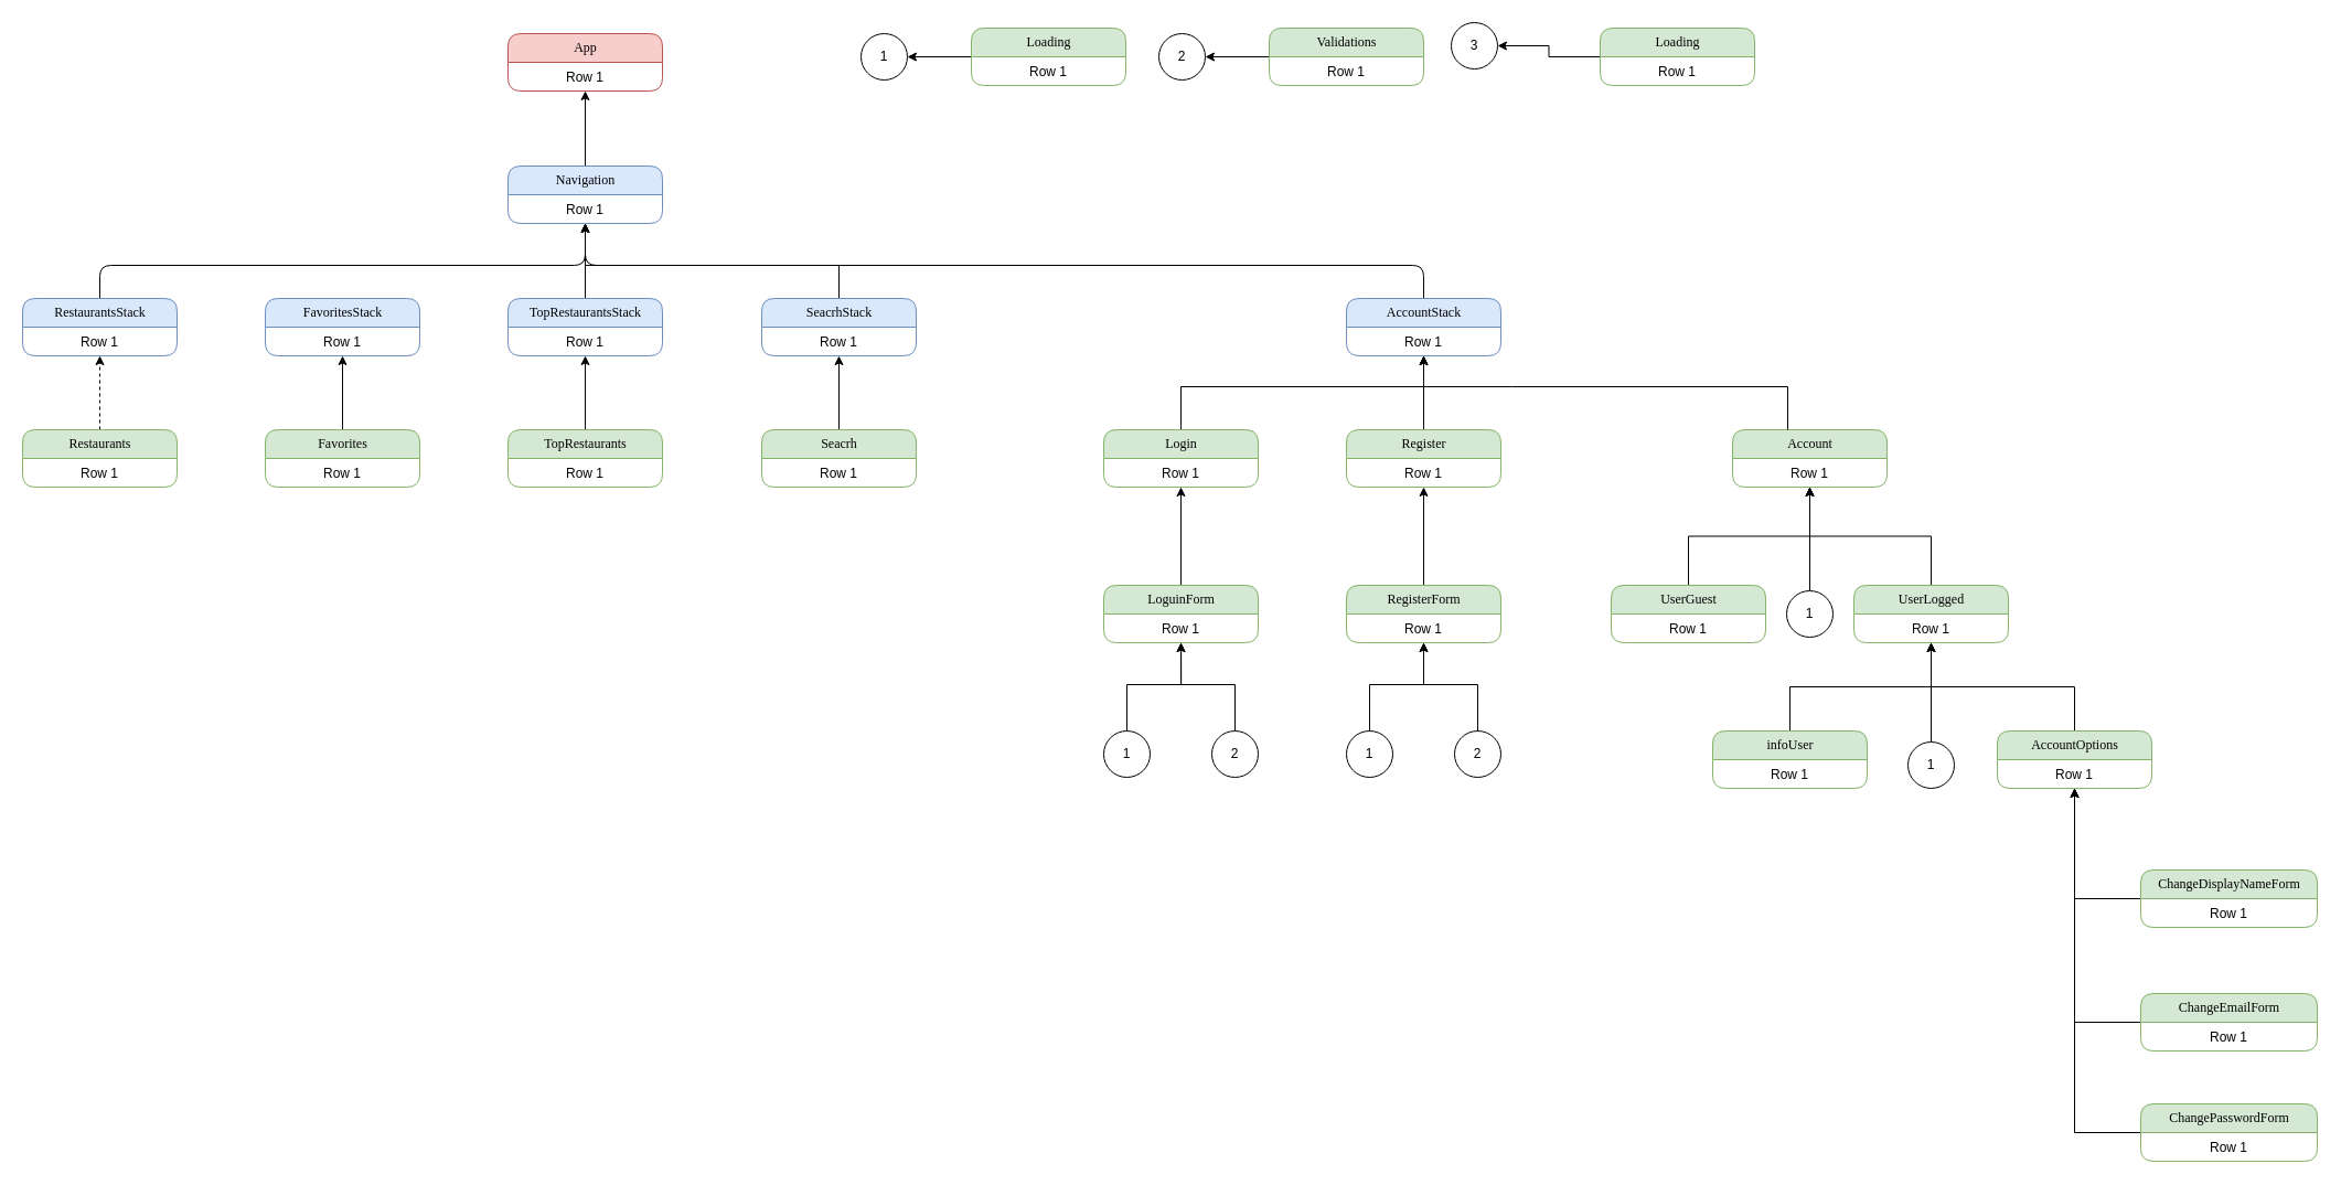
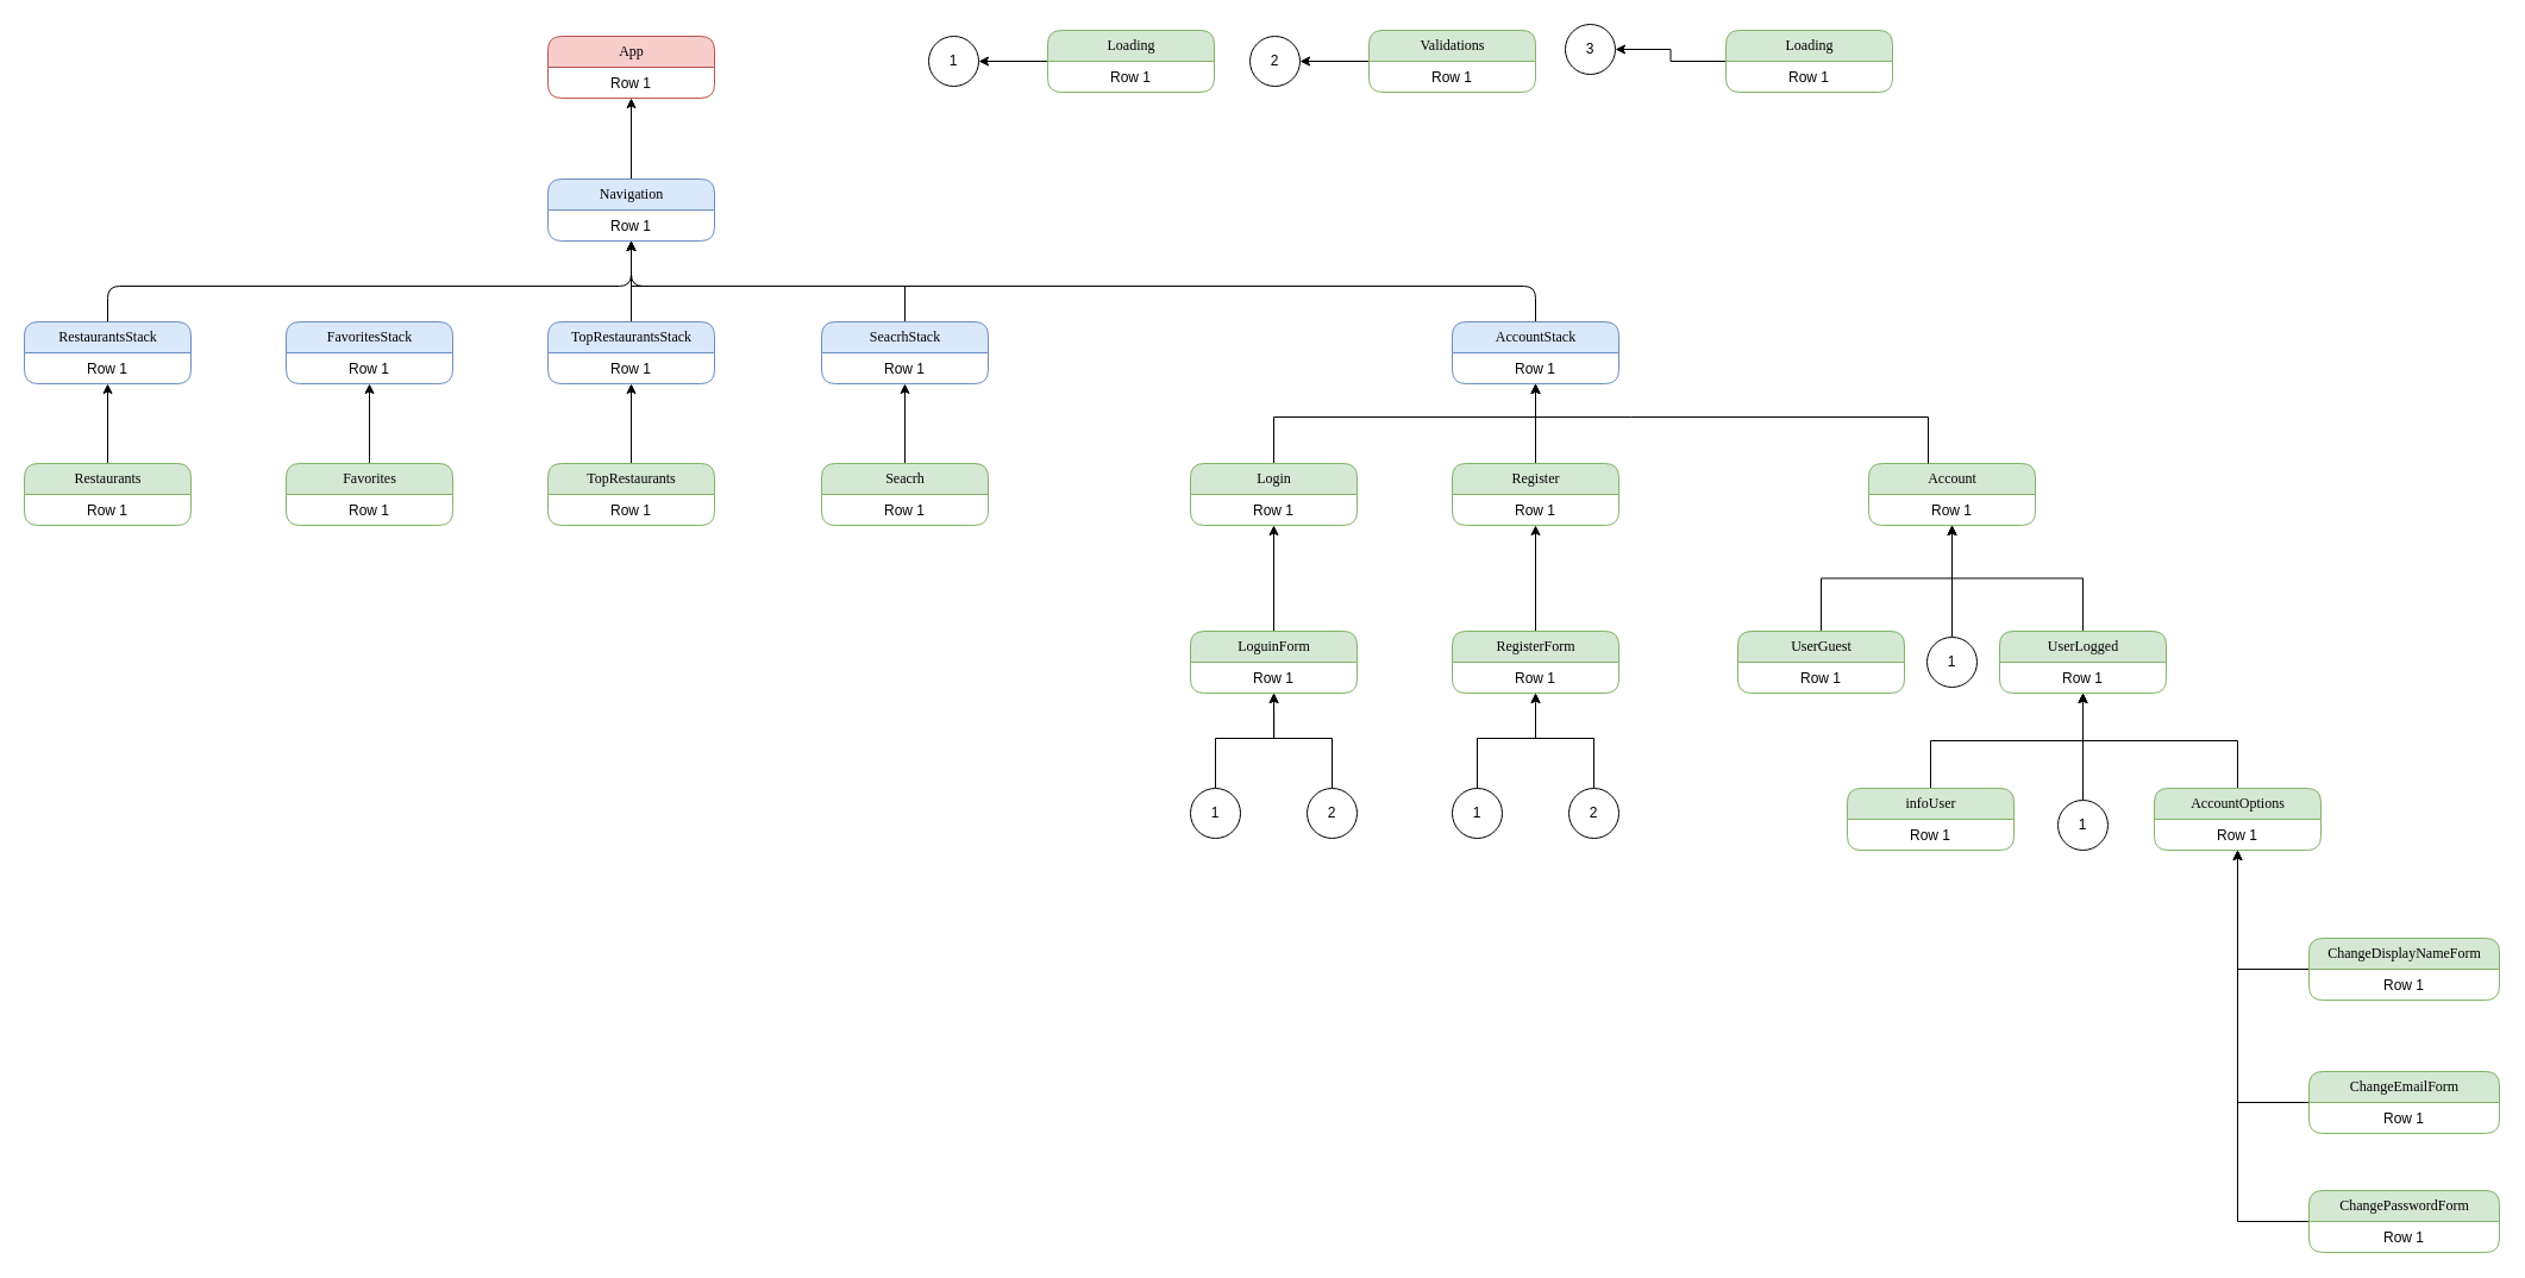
- <mxCell id="21" style="edgeStyle=orthogonalEdgeStyle;rounded=0;orthogonalLoop=1;jettySize=auto;html=1;dashed=1;" parent="1" source="22" target="8" edge="1"><mxGeometry relative="1" as="geometry" /></mxCell>
+ <mxCell id="21" style="edgeStyle=orthogonalEdgeStyle;rounded=0;orthogonalLoop=1;jettySize=auto;html=1;" parent="1" source="22" target="8" edge="1"><mxGeometry relative="1" as="geometry" /></mxCell>
